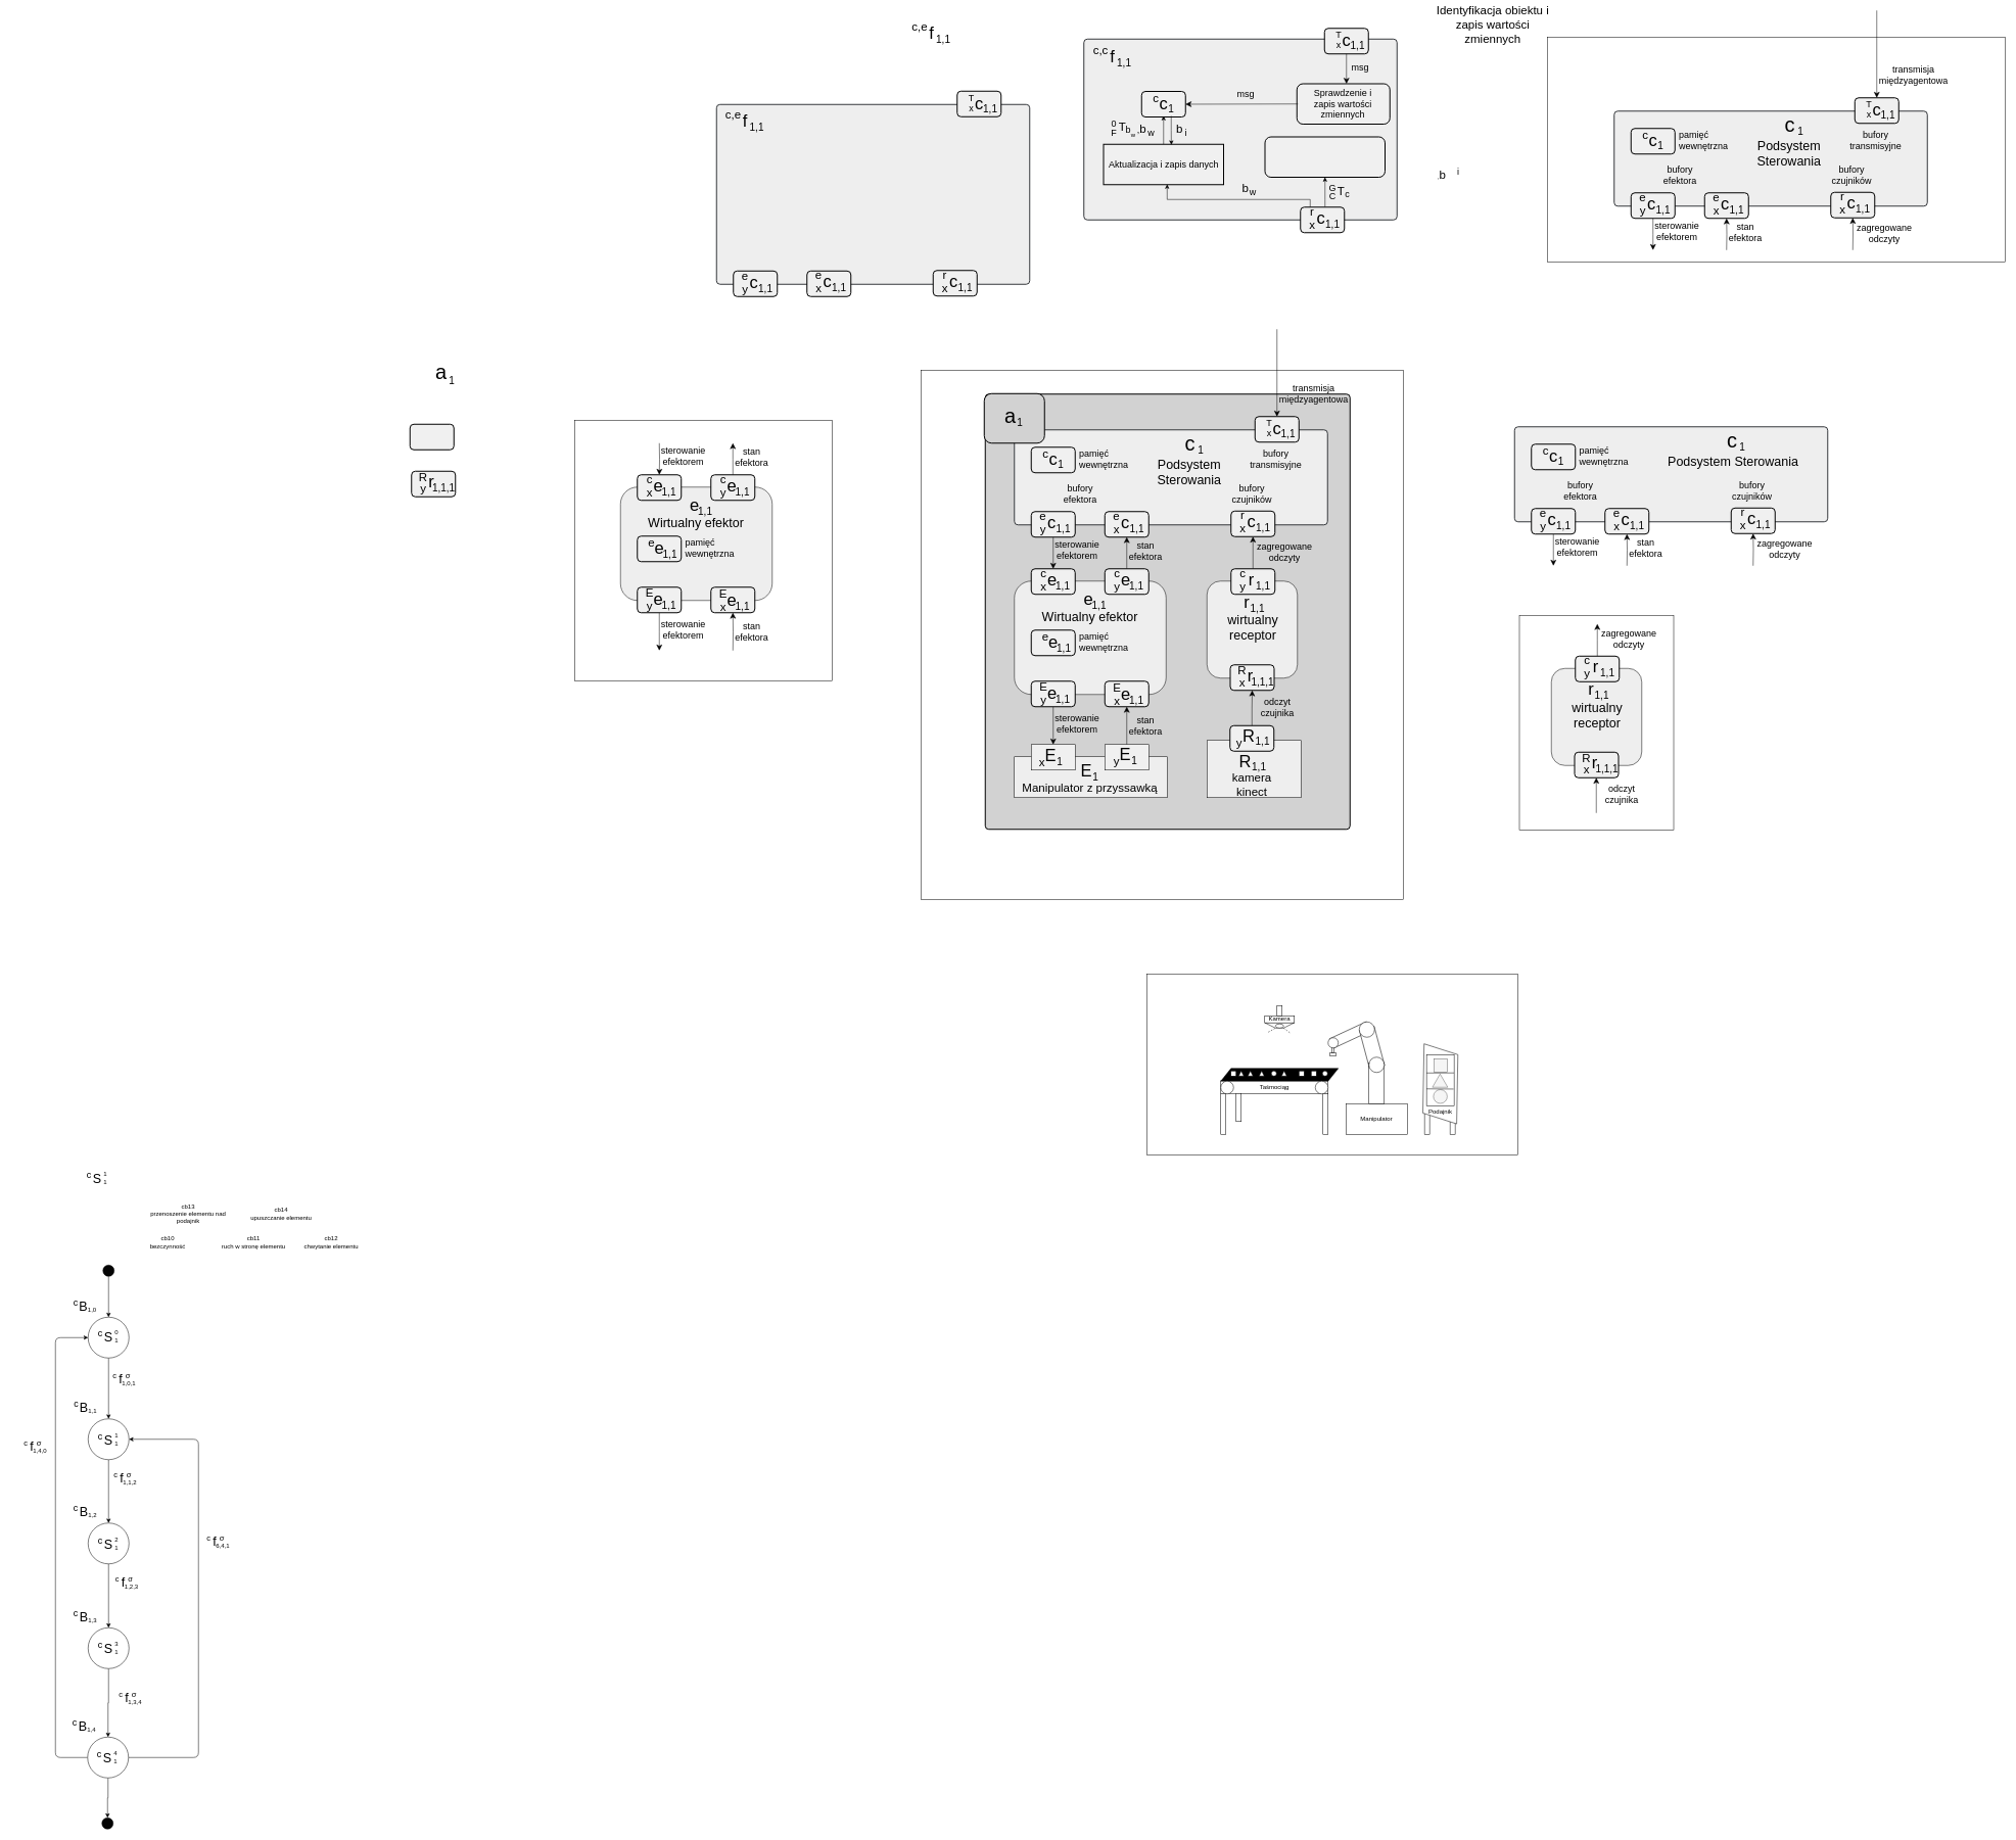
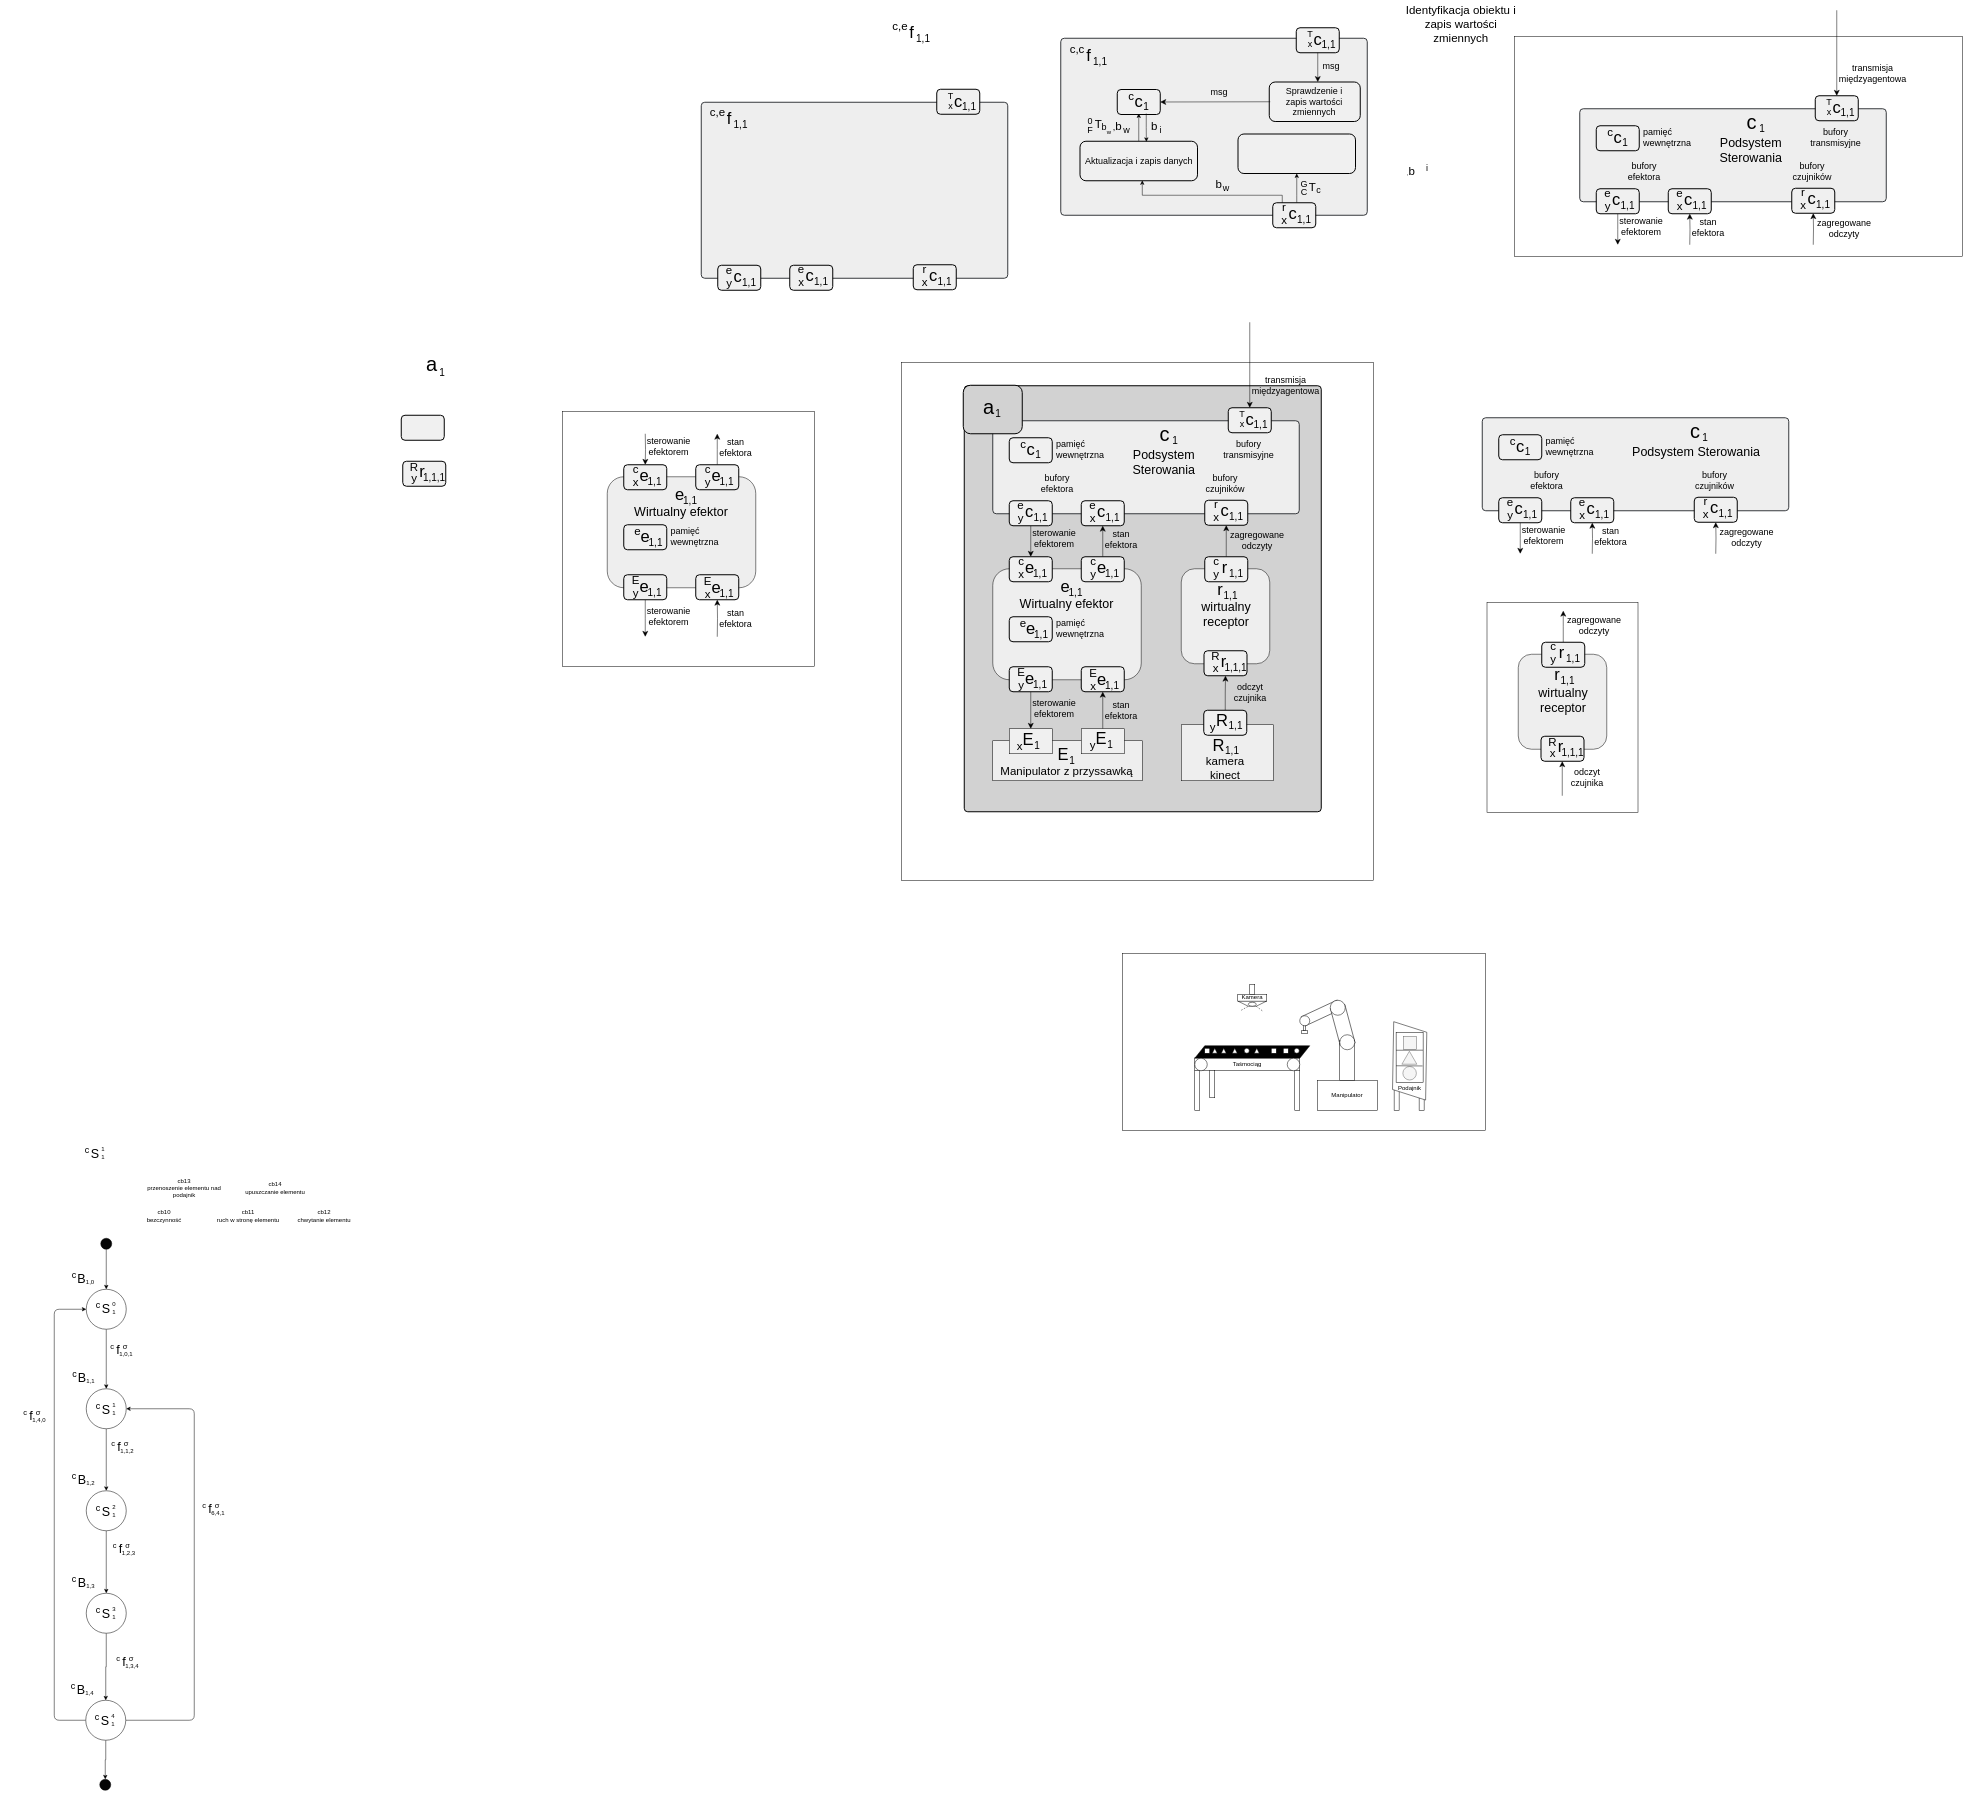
- <mxCell id="435" value="&lt;font style=&quot;font-size: 18px;&quot;&gt;Aktualizacja i zapis danych&lt;/font&gt;" style="whiteSpace=wrap;html=1;fillColor=#F0F0F0;strokeWidth=2;rounded=0;" vertex="1" parent="1"><mxGeometry x="2159.5" y="282" width="235" height="79" as="geometry" /></mxCell>
+ <mxCell id="435" value="&lt;font style=&quot;font-size: 18px;&quot;&gt;Aktualizacja i zapis danych&lt;/font&gt;" style="rounded=1;whiteSpace=wrap;html=1;fillColor=#F0F0F0;strokeWidth=2;" vertex="1" parent="1"><mxGeometry x="2159.5" y="282" width="235" height="79" as="geometry" /></mxCell>
